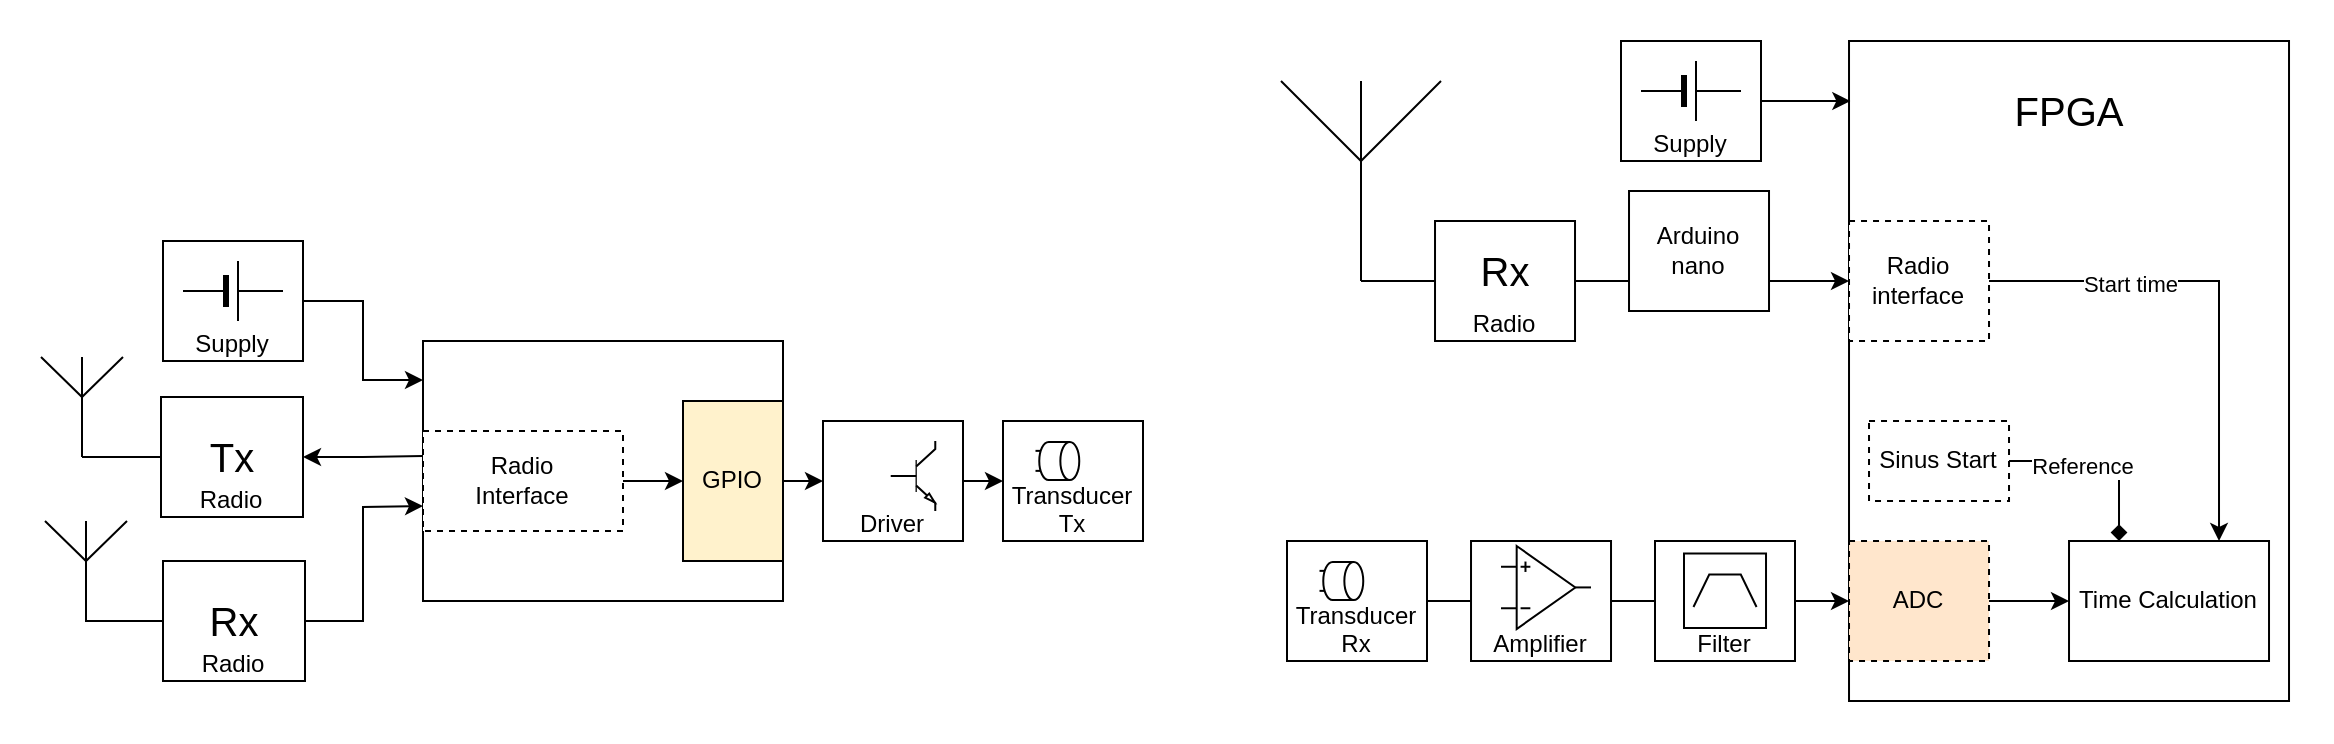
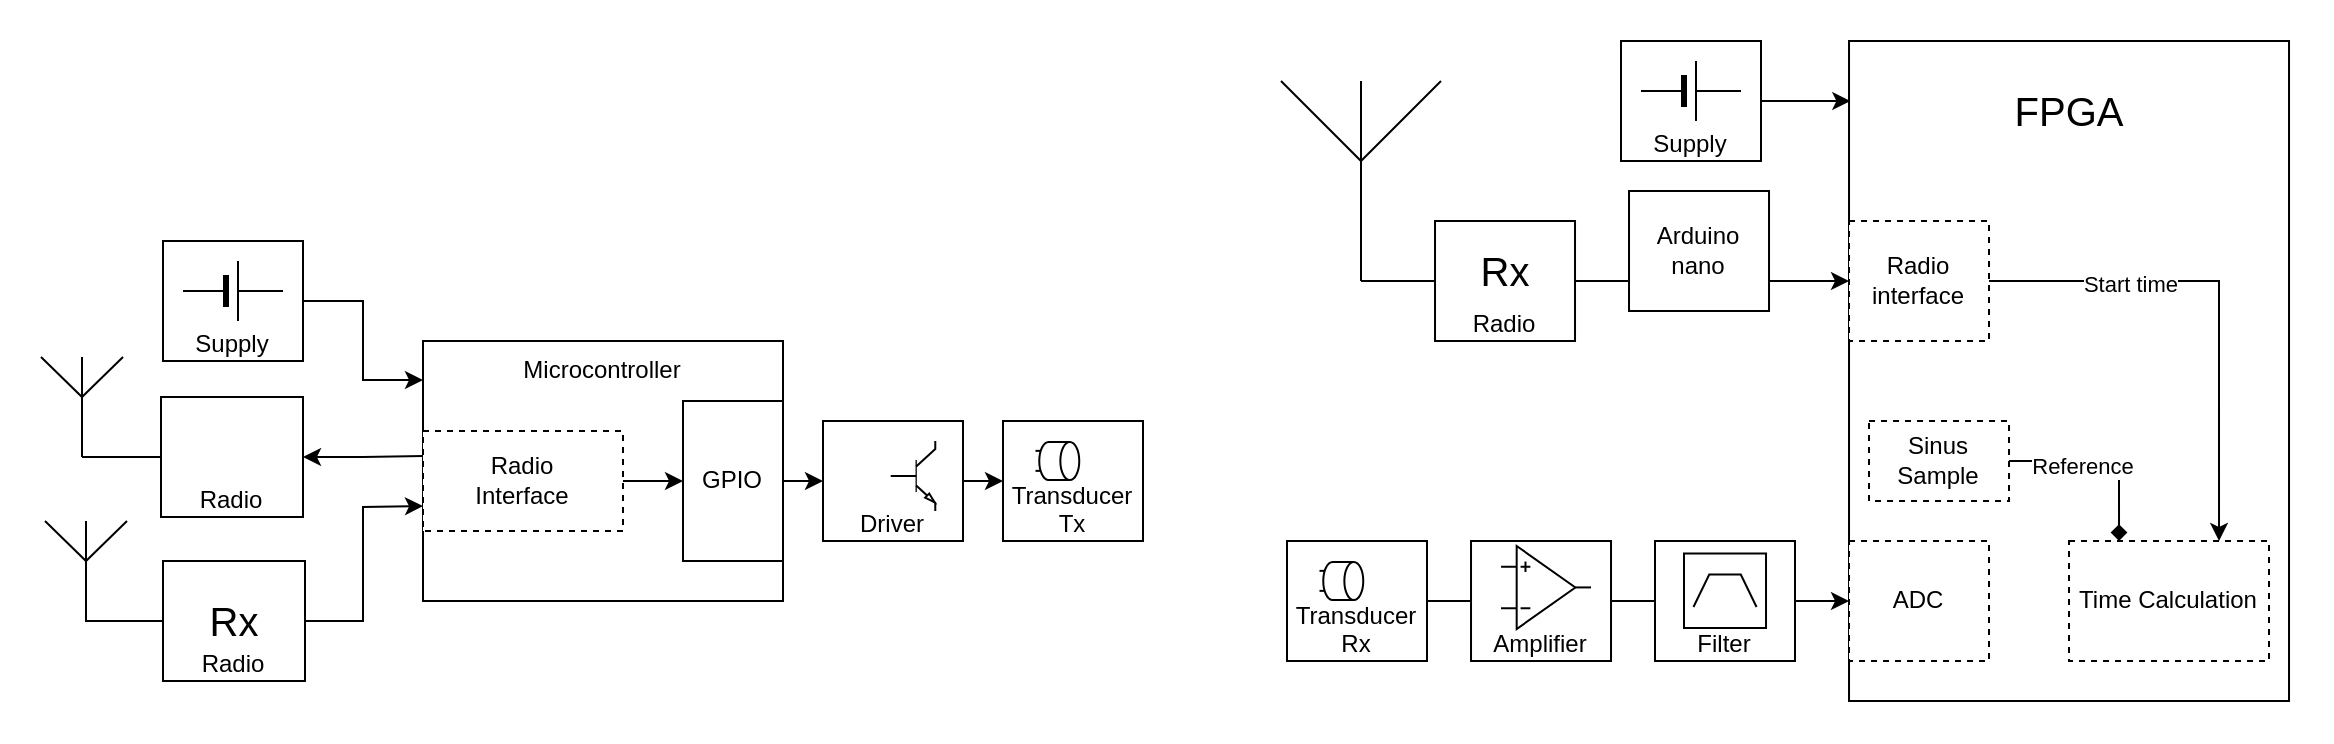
+ <mxCell id="48" value="Microcontroller" style="text;html=1;align=center;verticalAlign=middle;whiteSpace=wrap;rounded=0;" vertex="1" parent="1"><mxGeometry x="246" y="170" width="110" height="30" as="geometry" /></mxCell>
- <mxCell id="56" value="&lt;font style=&quot;font-size: 20px;&quot;&gt;Tx&lt;/font&gt;" style="text;html=1;align=center;verticalAlign=middle;whiteSpace=wrap;rounded=0;" vertex="1" parent="53"><mxGeometry x="77.5" y="65" width="36" height="30" as="geometry" /></mxCell>
- <mxCell id="11" value="Sinus Start" style="rounded=0;whiteSpace=wrap;html=1;dashed=1;" parent="1" vertex="1"><mxGeometry x="934.01" y="210" width="70" height="40" as="geometry" /></mxCell>
+ <mxCell id="11" value="Sinus Sample" style="rounded=0;whiteSpace=wrap;html=1;dashed=1;" parent="1" vertex="1"><mxGeometry x="934.01" y="210" width="70" height="40" as="geometry" /></mxCell>
- <mxCell id="52" value="GPIO" style="rounded=0;whiteSpace=wrap;html=1;fillColor=#fff2cc;" vertex="1" parent="1"><mxGeometry x="341" y="200" width="50" height="80" as="geometry" /></mxCell>
+ <mxCell id="52" value="GPIO" style="rounded=0;whiteSpace=wrap;html=1;" vertex="1" parent="1"><mxGeometry x="341" y="200" width="50" height="80" as="geometry" /></mxCell>
- <mxCell id="4" value="ADC" style="rounded=0;whiteSpace=wrap;html=1;dashed=1;fillColor=#ffe6cc;" parent="1" vertex="1"><mxGeometry x="924.01" y="270" width="70" height="60" as="geometry" /></mxCell>
+ <mxCell id="4" value="ADC" style="rounded=0;whiteSpace=wrap;html=1;dashed=1;" parent="1" vertex="1"><mxGeometry x="924.01" y="270" width="70" height="60" as="geometry" /></mxCell>
- <mxCell id="3" value="" style="edgeStyle=orthogonalEdgeStyle;rounded=0;orthogonalLoop=1;jettySize=auto;html=1;" parent="1" source="4" target="8" edge="1"><mxGeometry relative="1" as="geometry" /></mxCell>
- <mxCell id="8" value="Time Calculation" style="rounded=0;whiteSpace=wrap;html=1;dashed=0;" parent="1" vertex="1"><mxGeometry x="1034.01" y="270" width="100" height="60" as="geometry" /></mxCell>
+ <mxCell id="8" value="Time Calculation" style="rounded=0;whiteSpace=wrap;html=1;dashed=1;" parent="1" vertex="1"><mxGeometry x="1034.01" y="270" width="100" height="60" as="geometry" /></mxCell>
